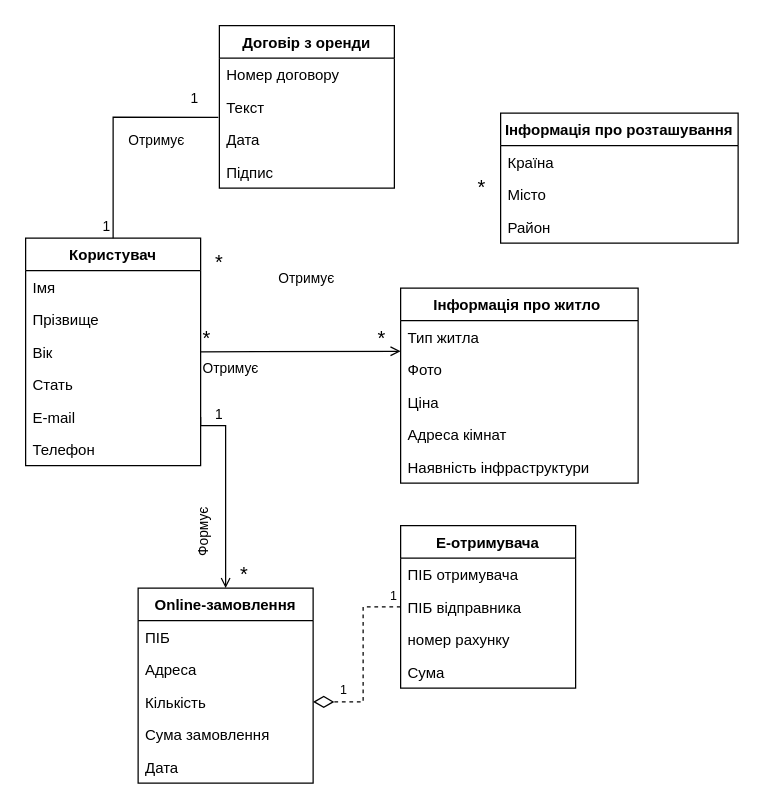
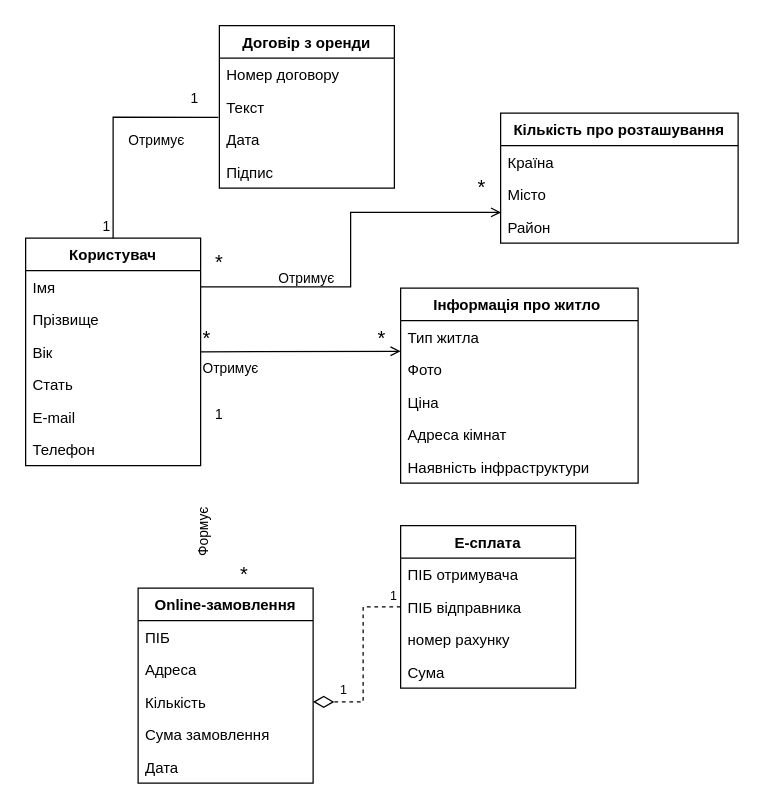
- <mxCell id="10" value="Інформація про розташування" style="swimlane;fontStyle=1;childLayout=stackLayout;horizontal=1;startSize=26;fillColor=none;horizontalStack=0;resizeParent=1;resizeParentMax=0;resizeLast=0;collapsible=1;marginBottom=0;" vertex="1" parent="1"><mxGeometry x="400" y="90" width="190" height="104" as="geometry" /></mxCell>
+ <mxCell id="10" value="Кількість про розташування" style="swimlane;fontStyle=1;childLayout=stackLayout;horizontal=1;startSize=26;fillColor=none;horizontalStack=0;resizeParent=1;resizeParentMax=0;resizeLast=0;collapsible=1;marginBottom=0;" vertex="1" parent="1"><mxGeometry x="400" y="90" width="190" height="104" as="geometry" /></mxCell>
+ <mxCell id="38" style="edgeStyle=orthogonalEdgeStyle;rounded=0;orthogonalLoop=1;jettySize=auto;html=1;exitX=1;exitY=0.5;exitDx=0;exitDy=0;entryX=0.002;entryY=1.054;entryDx=0;entryDy=0;entryPerimeter=0;endArrow=open;endFill=0;" edge="1" parent="1" source="4" target="12"><mxGeometry relative="1" as="geometry" /></mxCell>
- <mxCell id="43" style="edgeStyle=orthogonalEdgeStyle;rounded=0;orthogonalLoop=1;jettySize=auto;html=1;exitX=1;exitY=0.5;exitDx=0;exitDy=0;entryX=0.5;entryY=0;entryDx=0;entryDy=0;fontSize=16;endArrow=open;endFill=0;" edge="1" parent="1" source="8" target="20"><mxGeometry relative="1" as="geometry"><Array as="points"><mxPoint x="160" y="340" /><mxPoint x="180" y="340" /><mxPoint x="180" y="460" /></Array></mxGeometry></mxCell>
- <mxCell id="26" value="E-отримувача" style="swimlane;fontStyle=1;childLayout=stackLayout;horizontal=1;startSize=26;fillColor=none;horizontalStack=0;resizeParent=1;resizeParentMax=0;resizeLast=0;collapsible=1;marginBottom=0;" vertex="1" parent="1"><mxGeometry x="320" y="420" width="140" height="130" as="geometry" /></mxCell>
+ <mxCell id="26" value="E-сплата" style="swimlane;fontStyle=1;childLayout=stackLayout;horizontal=1;startSize=26;fillColor=none;horizontalStack=0;resizeParent=1;resizeParentMax=0;resizeLast=0;collapsible=1;marginBottom=0;" vertex="1" parent="1"><mxGeometry x="320" y="420" width="140" height="130" as="geometry" /></mxCell>
